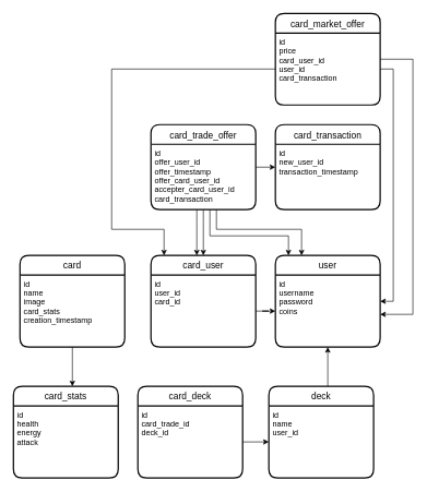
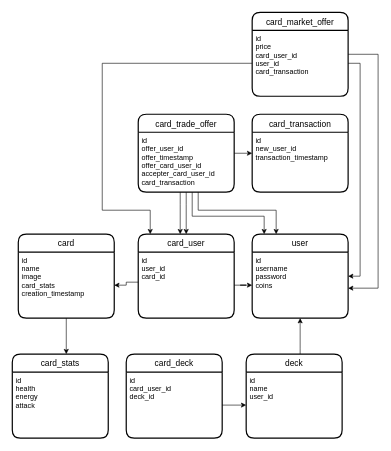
+ <mxCell id="22" style="edgeStyle=orthogonalEdgeStyle;rounded=0;orthogonalLoop=1;jettySize=auto;html=1;" parent="1" source="23" target="5" edge="1"><mxGeometry relative="1" as="geometry"><Array as="points"><mxPoint x="210" y="470" /></Array></mxGeometry></mxCell>
- <mxCell id="16" value="id&#10;card_trade_id&#10;deck_id" style="align=left;strokeColor=none;fillColor=none;spacingLeft=4;fontSize=12;verticalAlign=top;resizable=0;rotatable=0;part=1;" parent="15" vertex="1"><mxGeometry y="30" width="160" height="110" as="geometry" /></mxCell>
+ <mxCell id="16" value="id&#10;card_user_id&#10;deck_id" style="align=left;strokeColor=none;fillColor=none;spacingLeft=4;fontSize=12;verticalAlign=top;resizable=0;rotatable=0;part=1;" parent="15" vertex="1"><mxGeometry y="30" width="160" height="110" as="geometry" /></mxCell>
